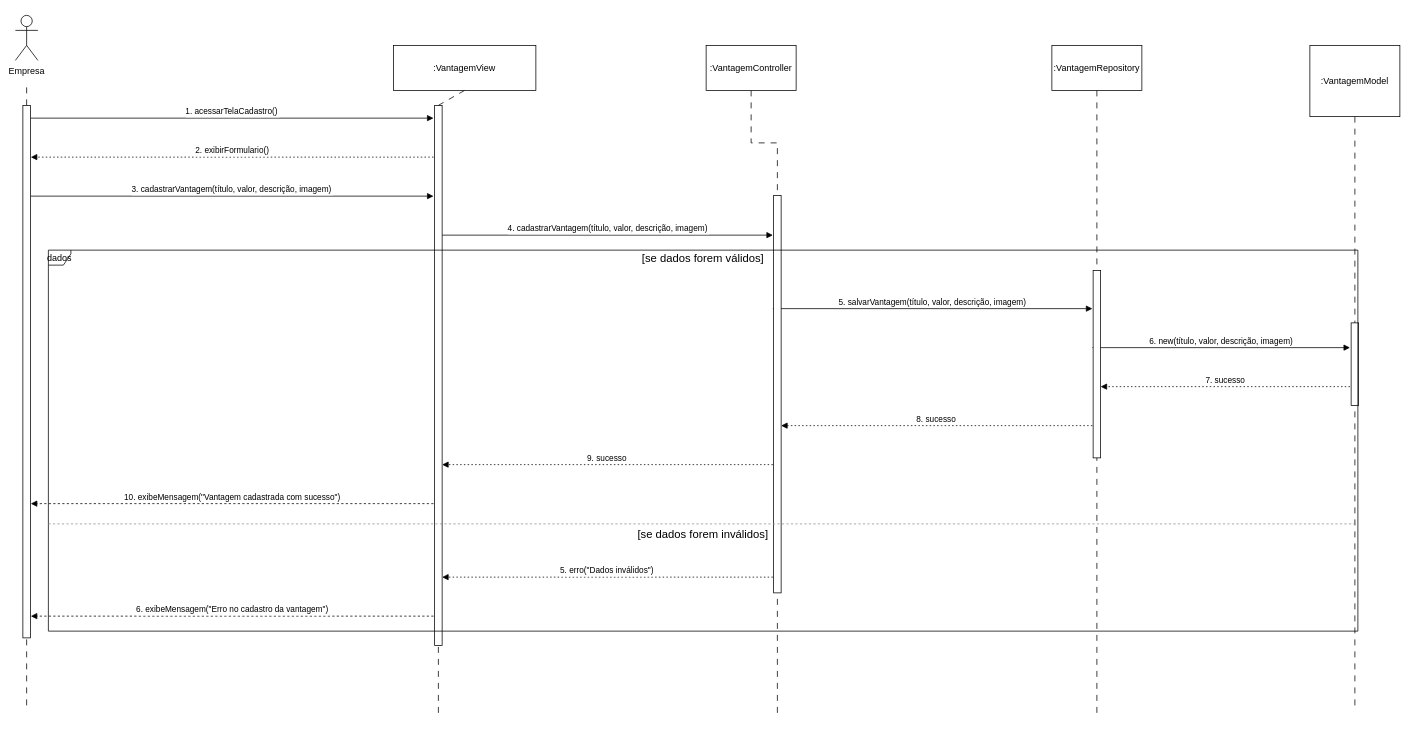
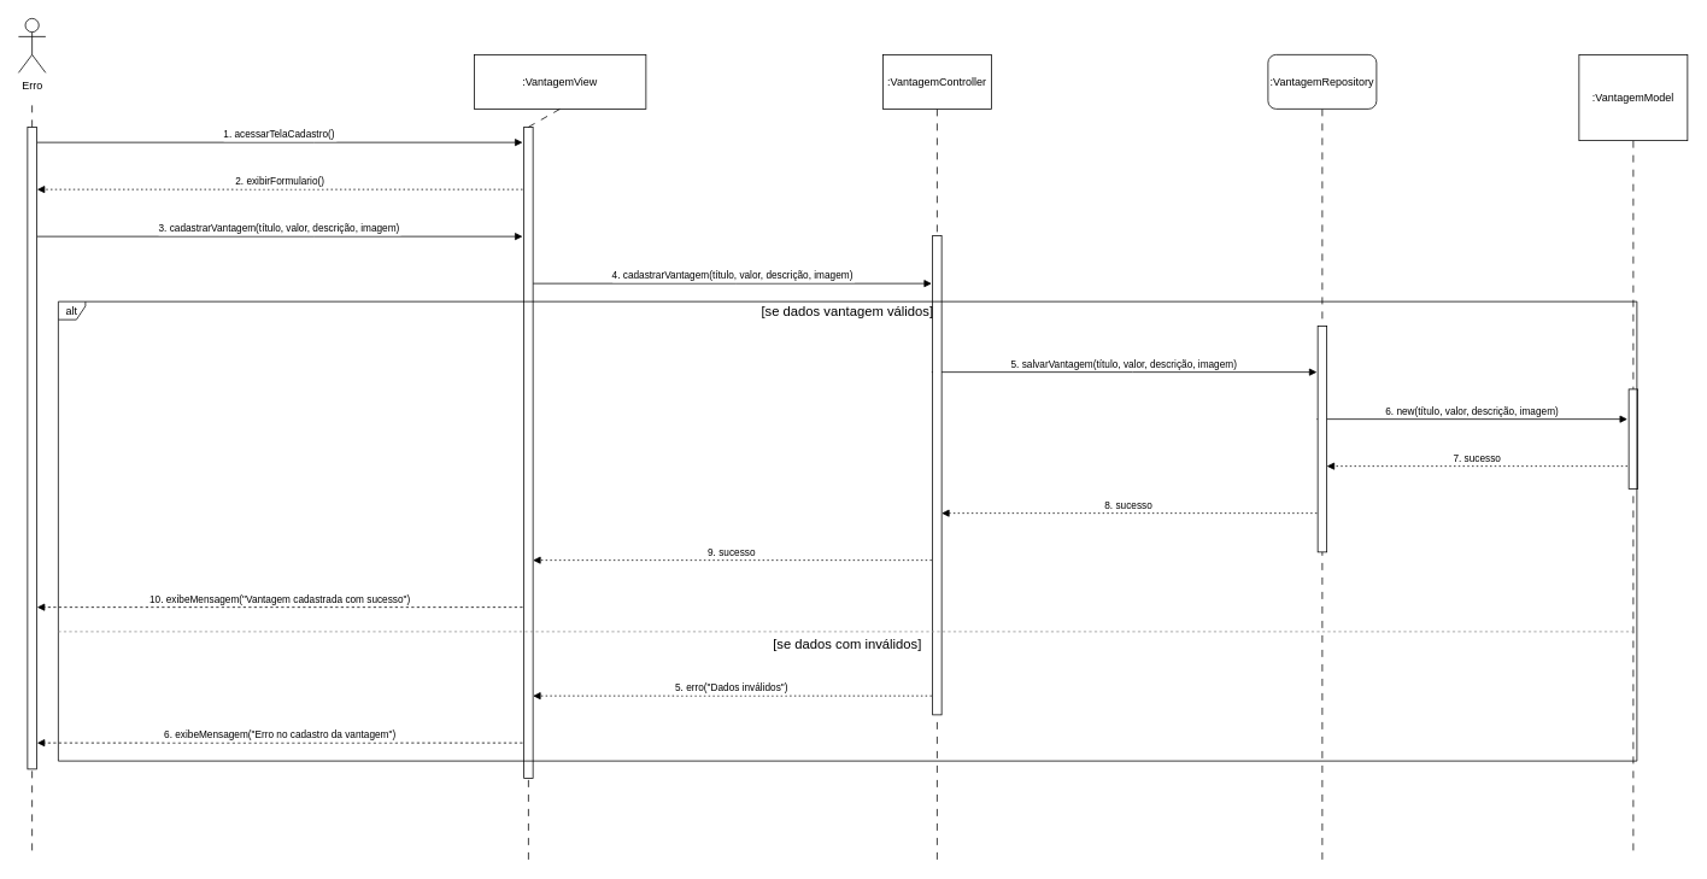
- <mxCell id="20" value=":VantagemController" style="rounded=0;whiteSpace=wrap;html=1;" vertex="1" parent="1"><mxGeometry x="941" y="60" width="120" height="60" as="geometry" /></mxCell>
+ <mxCell id="20" value=":VantagemController" style="rounded=0;whiteSpace=wrap;html=1;" vertex="1" parent="1"><mxGeometry x="976" y="60" width="120" height="60" as="geometry" /></mxCell>
- <mxCell id="24" value=":VantagemRepository" style="rounded=0;whiteSpace=wrap;html=1;" vertex="1" parent="1"><mxGeometry x="1402" y="60" width="120" height="60" as="geometry" /></mxCell>
+ <mxCell id="24" value=":VantagemRepository" style="whiteSpace=wrap;html=1;rounded=1;" vertex="1" parent="1"><mxGeometry x="1402" y="60" width="120" height="60" as="geometry" /></mxCell>
- <mxCell id="14" value="Empresa" style="shape=umlActor;verticalLabelPosition=bottom;verticalAlign=top;html=1;outlineConnect=0;" vertex="1" parent="1"><mxGeometry x="20" y="20" width="30" height="60" as="geometry" /></mxCell>
+ <mxCell id="14" value="Erro" style="shape=umlActor;verticalLabelPosition=bottom;verticalAlign=top;html=1;outlineConnect=0;" vertex="1" parent="1"><mxGeometry x="20" y="20" width="30" height="60" as="geometry" /></mxCell>
- <mxCell id="34" value="dados" style="shape=umlFrame;pointerEvents=0;dropTarget=0;strokeColor=#000000;height=20;width=30" vertex="1" parent="1"><mxGeometry x="64" y="333" width="1746" height="508" as="geometry" /></mxCell>
+ <mxCell id="34" value="alt" style="shape=umlFrame;pointerEvents=0;dropTarget=0;strokeColor=#000000;height=20;width=30" vertex="1" parent="1"><mxGeometry x="64" y="333" width="1746" height="508" as="geometry" /></mxCell>
- <mxCell id="36" value="[se dados forem válidos]" style="text;strokeColor=none;fillColor=none;align=center;verticalAlign=middle;whiteSpace=wrap;fontSize=15;spacingLeft=0;" vertex="1" parent="34"><mxGeometry x="15.196" width="1715.604" height="20" as="geometry" /></mxCell>
+ <mxCell id="36" value="[se dados vantagem válidos]" style="text;strokeColor=none;fillColor=none;align=center;verticalAlign=middle;whiteSpace=wrap;fontSize=15;spacingLeft=0;" vertex="1" parent="34"><mxGeometry x="15.196" width="1715.604" height="20" as="geometry" /></mxCell>
- <mxCell id="35" value="[se dados forem inválidos]" style="shape=line;dashed=1;whiteSpace=wrap;verticalAlign=top;labelPosition=center;verticalLabelPosition=middle;align=center;strokeColor=#8E8E8E;fontSize=15;" vertex="1" parent="34"><mxGeometry y="363" width="1746" height="4" as="geometry" /></mxCell>
+ <mxCell id="35" value="[se dados com inválidos]" style="shape=line;dashed=1;whiteSpace=wrap;verticalAlign=top;labelPosition=center;verticalLabelPosition=middle;align=center;strokeColor=#8E8E8E;fontSize=15;" vertex="1" parent="34"><mxGeometry y="363" width="1746" height="4" as="geometry" /></mxCell>
